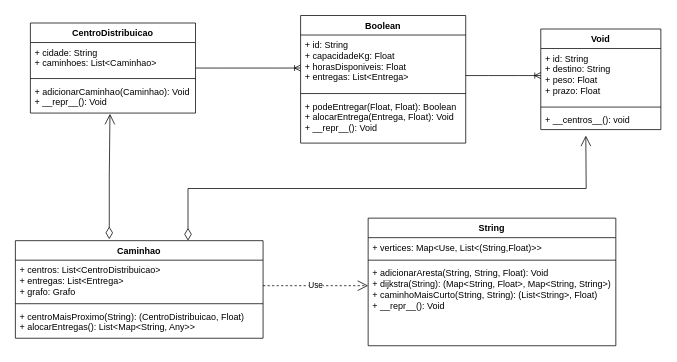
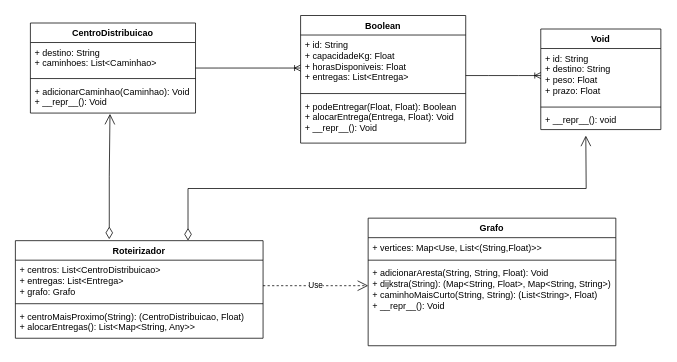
- <mxCell id="11" value="&lt;div&gt;+ cidade: String&lt;/div&gt;&lt;div&gt;+ caminhoes: List&amp;lt;Caminhao&amp;gt;&lt;/div&gt;" style="text;strokeColor=none;fillColor=none;align=left;verticalAlign=top;spacingLeft=4;spacingRight=4;overflow=hidden;rotatable=0;points=[[0,0.5],[1,0.5]];portConstraint=eastwest;whiteSpace=wrap;html=1;" vertex="1" parent="10"><mxGeometry y="26" width="220" height="44" as="geometry" /></mxCell>
+ <mxCell id="11" value="&lt;div&gt;+ destino: String&lt;/div&gt;&lt;div&gt;+ caminhoes: List&amp;lt;Caminhao&amp;gt;&lt;/div&gt;" style="text;strokeColor=none;fillColor=none;align=left;verticalAlign=top;spacingLeft=4;spacingRight=4;overflow=hidden;rotatable=0;points=[[0,0.5],[1,0.5]];portConstraint=eastwest;whiteSpace=wrap;html=1;" vertex="1" parent="10"><mxGeometry y="26" width="220" height="44" as="geometry" /></mxCell>
- <mxCell id="5" value="+ __centros__(): void" style="text;strokeColor=none;fillColor=none;align=left;verticalAlign=top;spacingLeft=4;spacingRight=4;overflow=hidden;rotatable=0;points=[[0,0.5],[1,0.5]];portConstraint=eastwest;whiteSpace=wrap;html=1;" vertex="1" parent="2"><mxGeometry y="108" width="160" height="26" as="geometry" /></mxCell>
+ <mxCell id="5" value="+ __repr__(): void" style="text;strokeColor=none;fillColor=none;align=left;verticalAlign=top;spacingLeft=4;spacingRight=4;overflow=hidden;rotatable=0;points=[[0,0.5],[1,0.5]];portConstraint=eastwest;whiteSpace=wrap;html=1;" vertex="1" parent="2"><mxGeometry y="108" width="160" height="26" as="geometry" /></mxCell>
- <mxCell id="14" value="String" style="swimlane;fontStyle=1;align=center;verticalAlign=top;childLayout=stackLayout;horizontal=1;startSize=26;horizontalStack=0;resizeParent=1;resizeParentMax=0;resizeLast=0;collapsible=1;marginBottom=0;whiteSpace=wrap;html=1;" vertex="1" parent="1"><mxGeometry x="490" y="290" width="330" height="170" as="geometry" /></mxCell>
+ <mxCell id="14" value="Grafo" style="swimlane;fontStyle=1;align=center;verticalAlign=top;childLayout=stackLayout;horizontal=1;startSize=26;horizontalStack=0;resizeParent=1;resizeParentMax=0;resizeLast=0;collapsible=1;marginBottom=0;whiteSpace=wrap;html=1;" vertex="1" parent="1"><mxGeometry x="490" y="290" width="330" height="170" as="geometry" /></mxCell>
- <mxCell id="18" value="Caminhao" style="swimlane;fontStyle=1;align=center;verticalAlign=top;childLayout=stackLayout;horizontal=1;startSize=26;horizontalStack=0;resizeParent=1;resizeParentMax=0;resizeLast=0;collapsible=1;marginBottom=0;whiteSpace=wrap;html=1;" vertex="1" parent="1"><mxGeometry x="20" y="320" width="330" height="130" as="geometry" /></mxCell>
+ <mxCell id="18" value="Roteirizador" style="swimlane;fontStyle=1;align=center;verticalAlign=top;childLayout=stackLayout;horizontal=1;startSize=26;horizontalStack=0;resizeParent=1;resizeParentMax=0;resizeLast=0;collapsible=1;marginBottom=0;whiteSpace=wrap;html=1;" vertex="1" parent="1"><mxGeometry x="20" y="320" width="330" height="130" as="geometry" /></mxCell>
